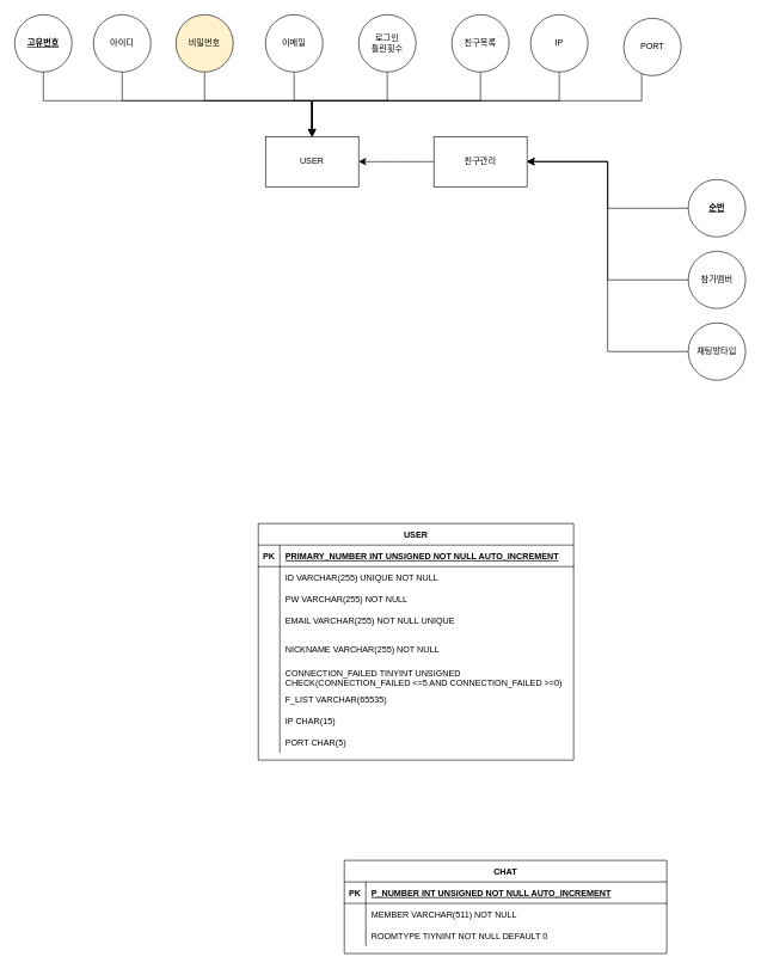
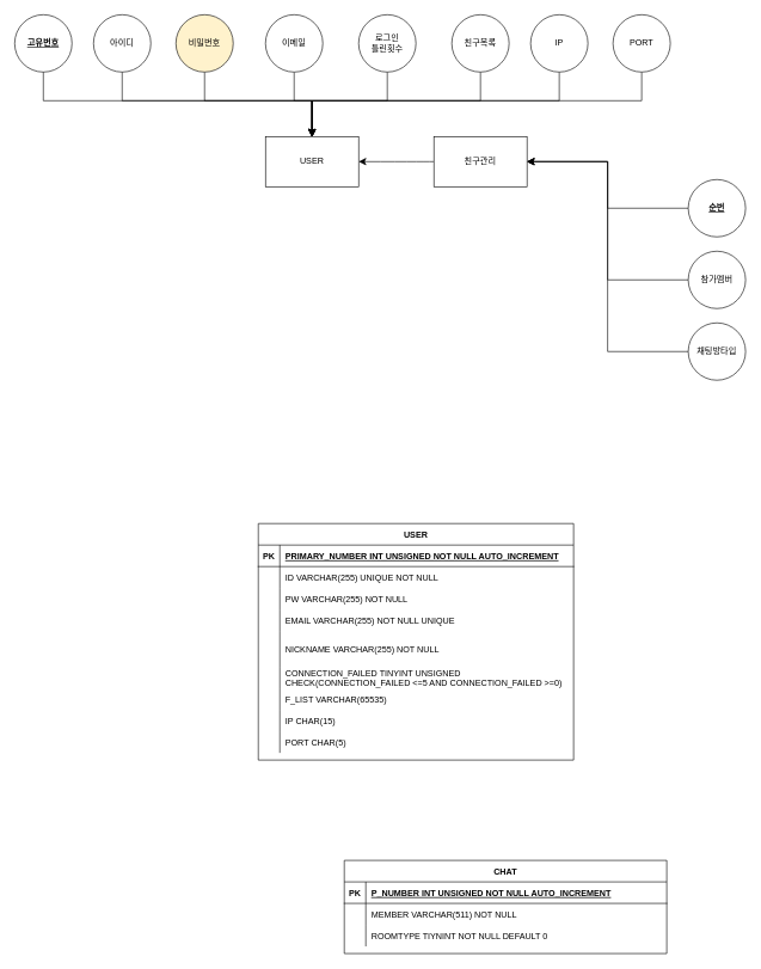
- <mxCell id="52" value="PORT" style="ellipse;whiteSpace=wrap;html=1;aspect=fixed;" vertex="1" parent="1"><mxGeometry x="870" y="25" width="80" height="80" as="geometry" /></mxCell>
+ <mxCell id="52" value="PORT" style="ellipse;whiteSpace=wrap;html=1;aspect=fixed;" vertex="1" parent="1"><mxGeometry x="855" y="20" width="80" height="80" as="geometry" /></mxCell>
